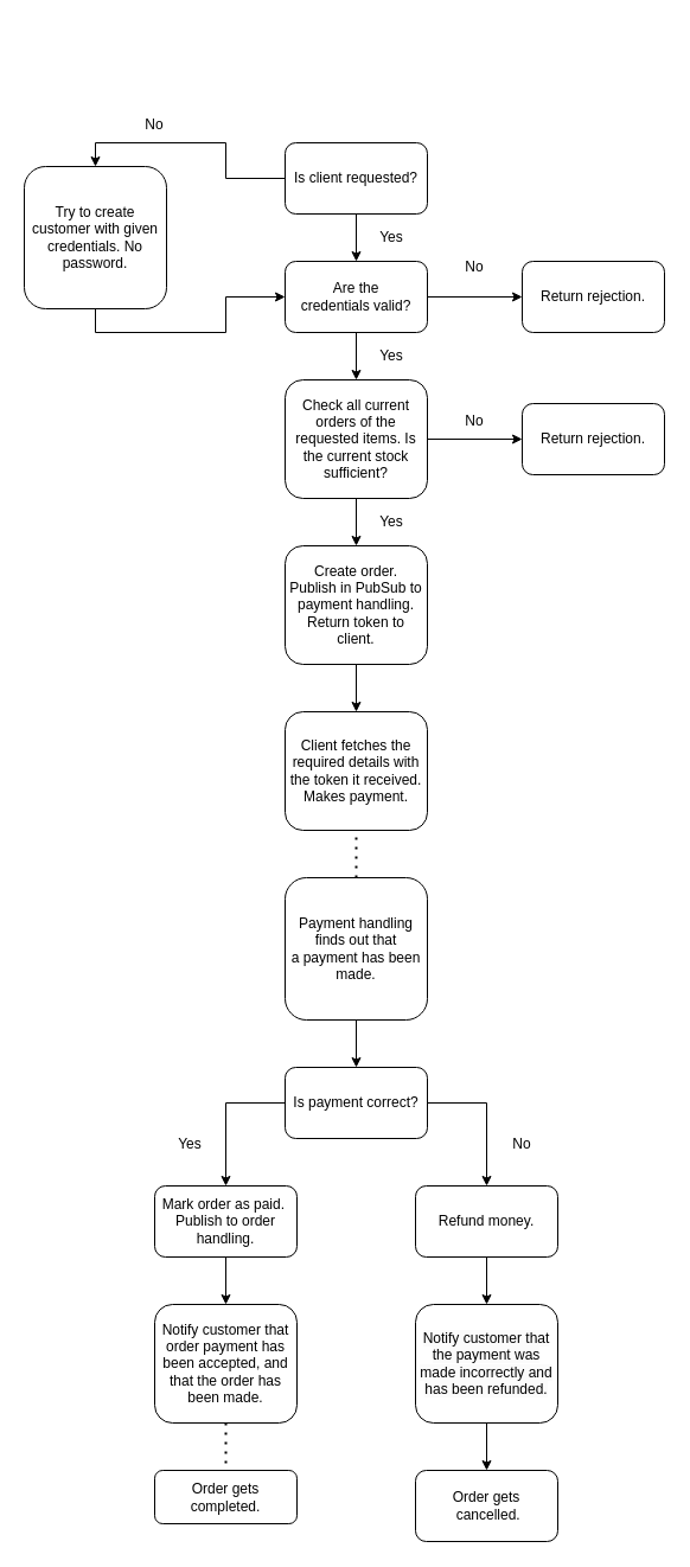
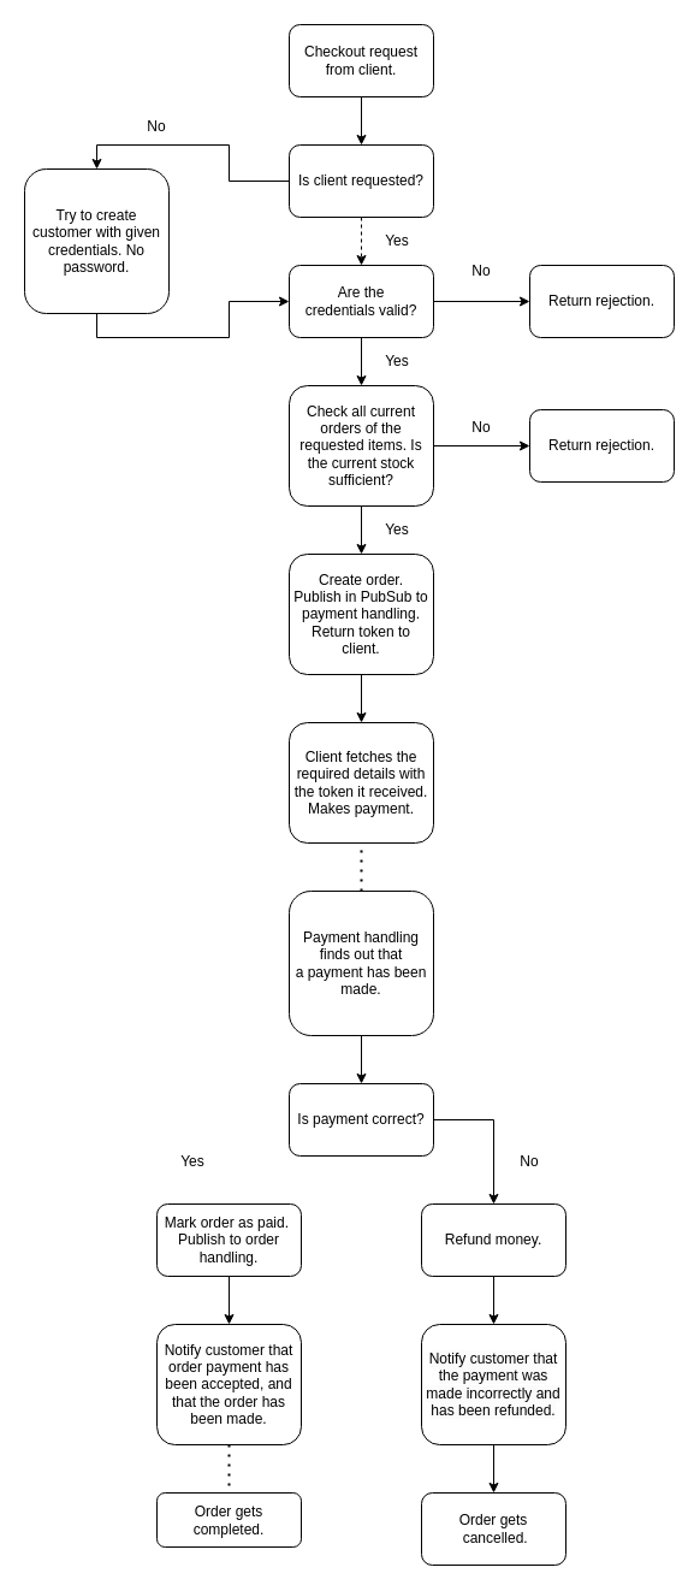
+ <mxCell id="3" value="Checkout request from client." style="rounded=1;whiteSpace=wrap;html=1;" vertex="1" parent="1"><mxGeometry x="240" y="20" width="120" height="60" as="geometry" /></mxCell>
+ <mxCell id="2" style="edgeStyle=orthogonalEdgeStyle;rounded=0;orthogonalLoop=1;jettySize=auto;html=1;exitX=0.5;exitY=1;exitDx=0;exitDy=0;entryX=0.5;entryY=0;entryDx=0;entryDy=0;" edge="1" parent="1" source="3" target="6"><mxGeometry relative="1" as="geometry" /></mxCell>
- <mxCell id="5" style="edgeStyle=orthogonalEdgeStyle;rounded=0;orthogonalLoop=1;jettySize=auto;html=1;entryX=0.5;entryY=0;entryDx=0;entryDy=0;" edge="1" parent="1" source="6" target="13"><mxGeometry relative="1" as="geometry" /></mxCell>
+ <mxCell id="5" style="edgeStyle=orthogonalEdgeStyle;rounded=0;orthogonalLoop=1;jettySize=auto;html=1;entryX=0.5;entryY=0;entryDx=0;entryDy=0;dashed=1;" edge="1" parent="1" source="6" target="13"><mxGeometry relative="1" as="geometry" /></mxCell>
- <mxCell id="30" style="edgeStyle=orthogonalEdgeStyle;rounded=0;orthogonalLoop=1;jettySize=auto;html=1;entryX=0.5;entryY=0;entryDx=0;entryDy=0;exitX=0;exitY=0.5;exitDx=0;exitDy=0;" edge="1" parent="1" source="31" target="37"><mxGeometry relative="1" as="geometry" /></mxCell>
